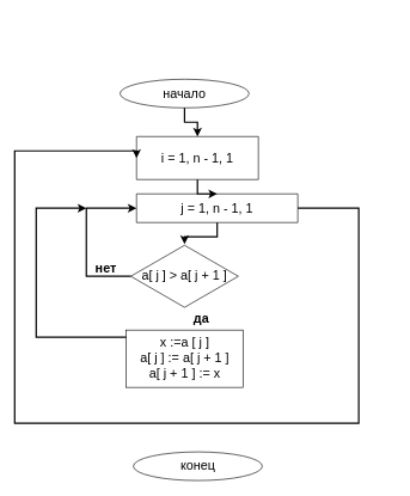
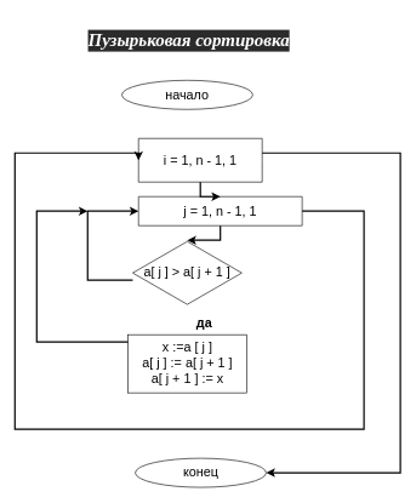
+ <mxCell id="2" value="&lt;pre style=&quot;background-color: rgb(43 , 43 , 43) ; font-family: &amp;#34;consolas&amp;#34;&quot;&gt;&lt;span style=&quot;font-size: 25px&quot;&gt;Пузырьковая сортировка&lt;/span&gt;&lt;/pre&gt;" style="text;html=1;align=center;verticalAlign=middle;resizable=0;points=[];autosize=1;fontSize=18;fontStyle=3;fontColor=#FFFFFF;" vertex="1" parent="1"><mxGeometry x="99" y="20" width="320" height="70" as="geometry" /></mxCell>
- <mxCell id="3" value="" style="edgeStyle=orthogonalEdgeStyle;rounded=0;comic=0;jumpStyle=none;orthogonalLoop=1;jettySize=auto;html=1;shadow=0;endSize=6;targetPerimeterSpacing=0;strokeColor=#000000;strokeWidth=2;fontSize=18;fontColor=none;" edge="1" parent="1" source="4" target="8"><mxGeometry relative="1" as="geometry" /></mxCell>
- <mxCell id="17" value="&lt;b&gt;нет&lt;/b&gt;" style="text;html=1;align=center;verticalAlign=middle;resizable=0;points=[];autosize=1;fontSize=18;fontColor=none;" vertex="1" parent="1"><mxGeometry x="127" y="360" width="40" height="30" as="geometry" /></mxCell>
- <mxCell id="14" value="&lt;span style=&quot;white-space: normal&quot;&gt;a[ j ] &amp;gt; a[ j + 1 ]&lt;/span&gt;" style="html=1;whiteSpace=wrap;aspect=fixed;shape=isoRectangle;labelBackgroundColor=none;fillColor=none;fontSize=18;fontColor=none;" vertex="1" parent="1"><mxGeometry x="182" y="340" width="150" height="90" as="geometry" /></mxCell>
+ <mxCell id="14" value="&lt;span style=&quot;white-space: normal&quot;&gt;a[ j ] &amp;gt; a[ j + 1 ]&lt;/span&gt;" style="html=1;whiteSpace=wrap;aspect=fixed;shape=isoRectangle;labelBackgroundColor=none;fillColor=none;fontSize=18;fontColor=none;" vertex="1" parent="1"><mxGeometry x="182" y="330" width="150" height="90" as="geometry" /></mxCell>
+ <mxCell id="6" style="edgeStyle=orthogonalEdgeStyle;rounded=0;orthogonalLoop=1;jettySize=auto;html=1;fontSize=18;fontColor=none;entryX=1;entryY=0.5;entryDx=0;entryDy=0;strokeWidth=2;" edge="1" parent="1" source="8" target="5"><mxGeometry relative="1" as="geometry"><mxPoint x="550" y="560" as="targetPoint" /><Array as="points"><mxPoint x="550" y="210" /><mxPoint x="550" y="650" /></Array></mxGeometry></mxCell>
